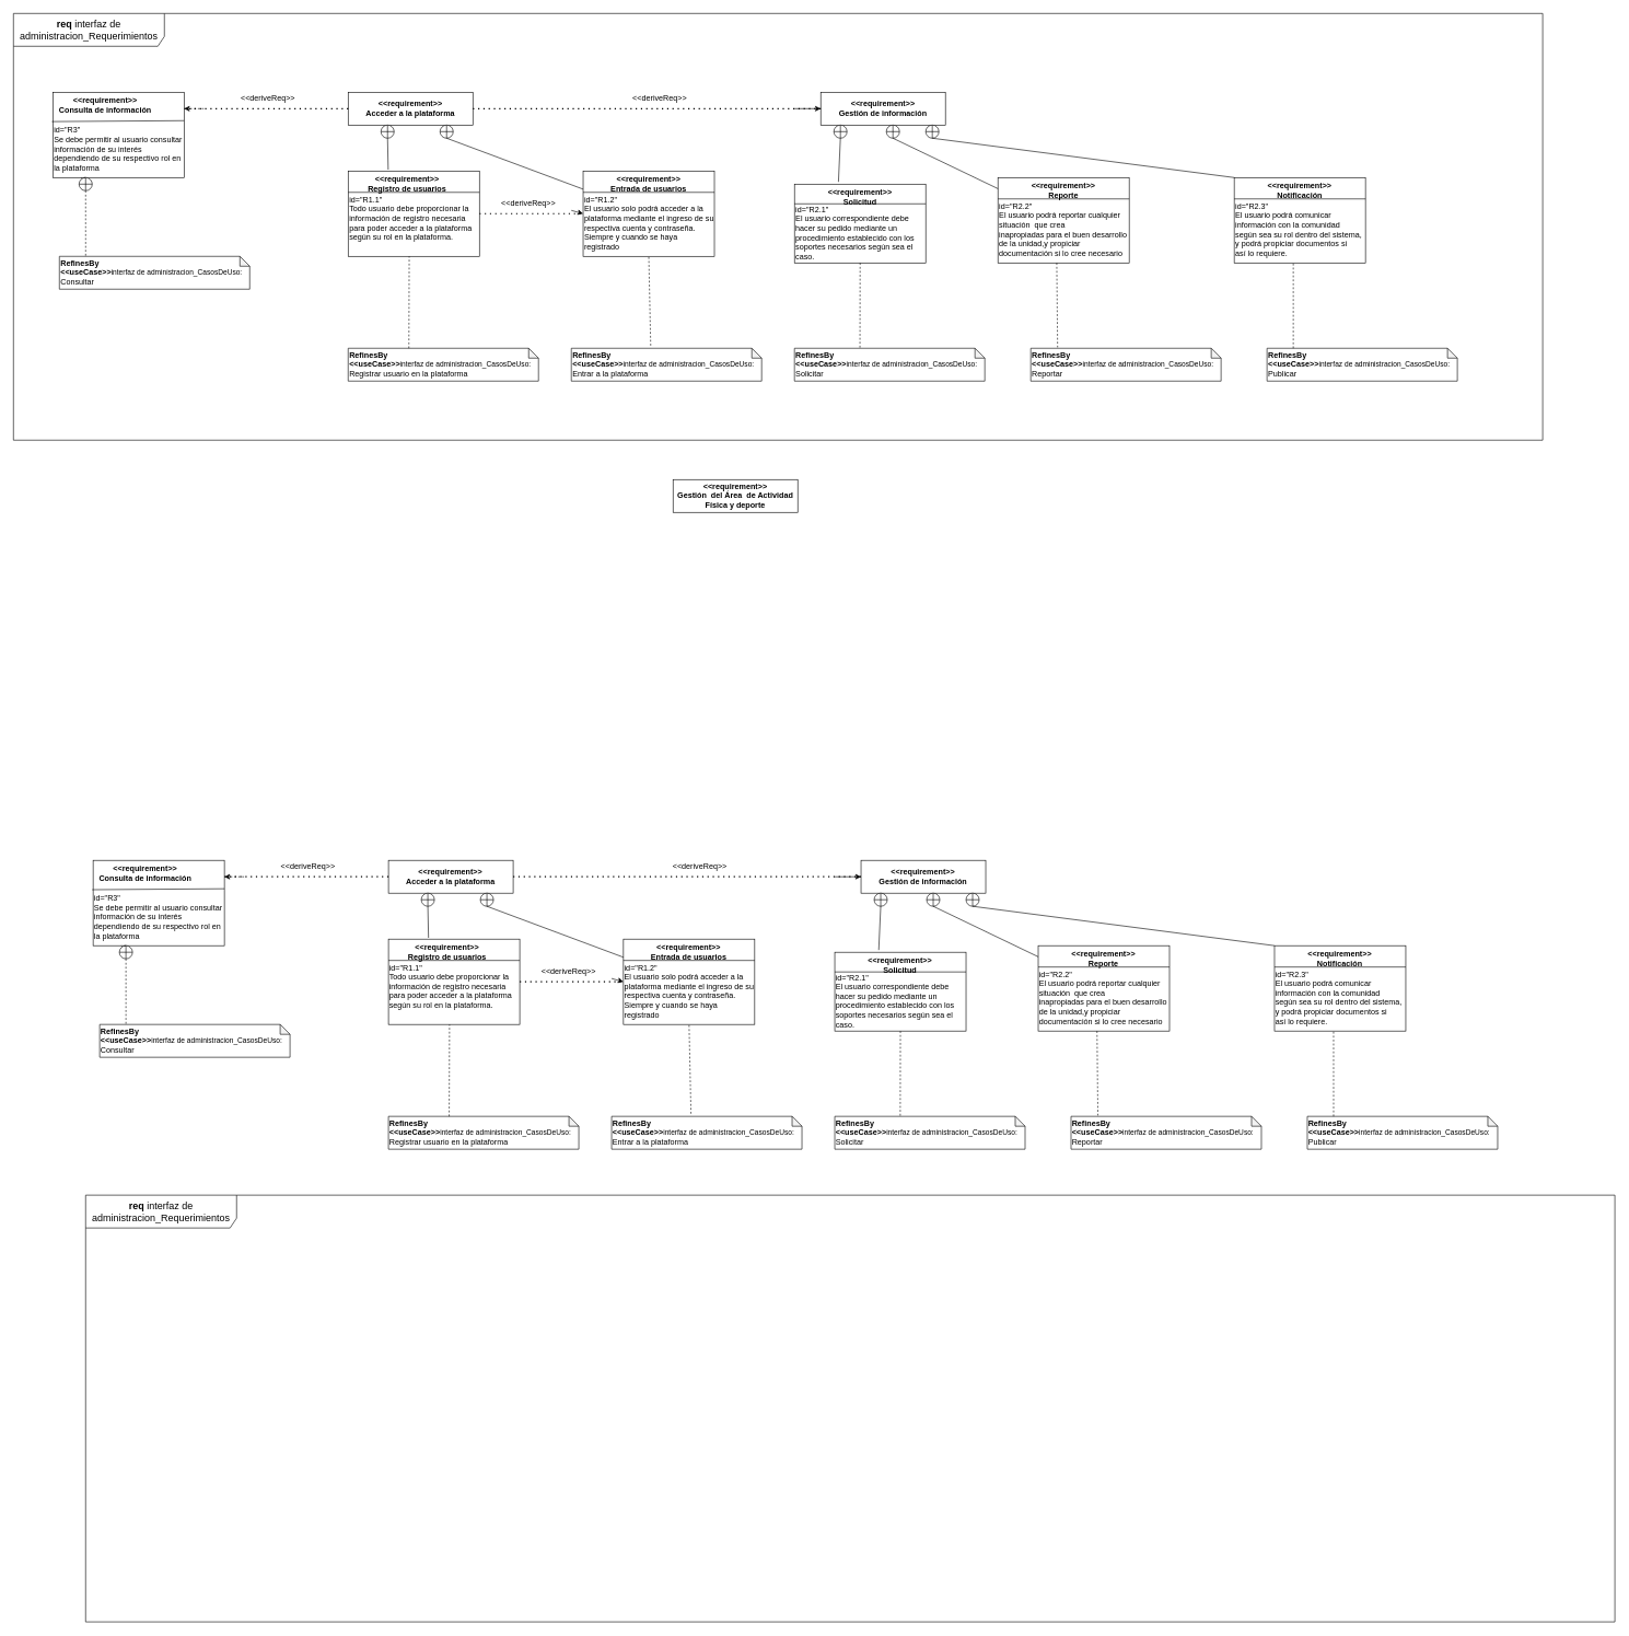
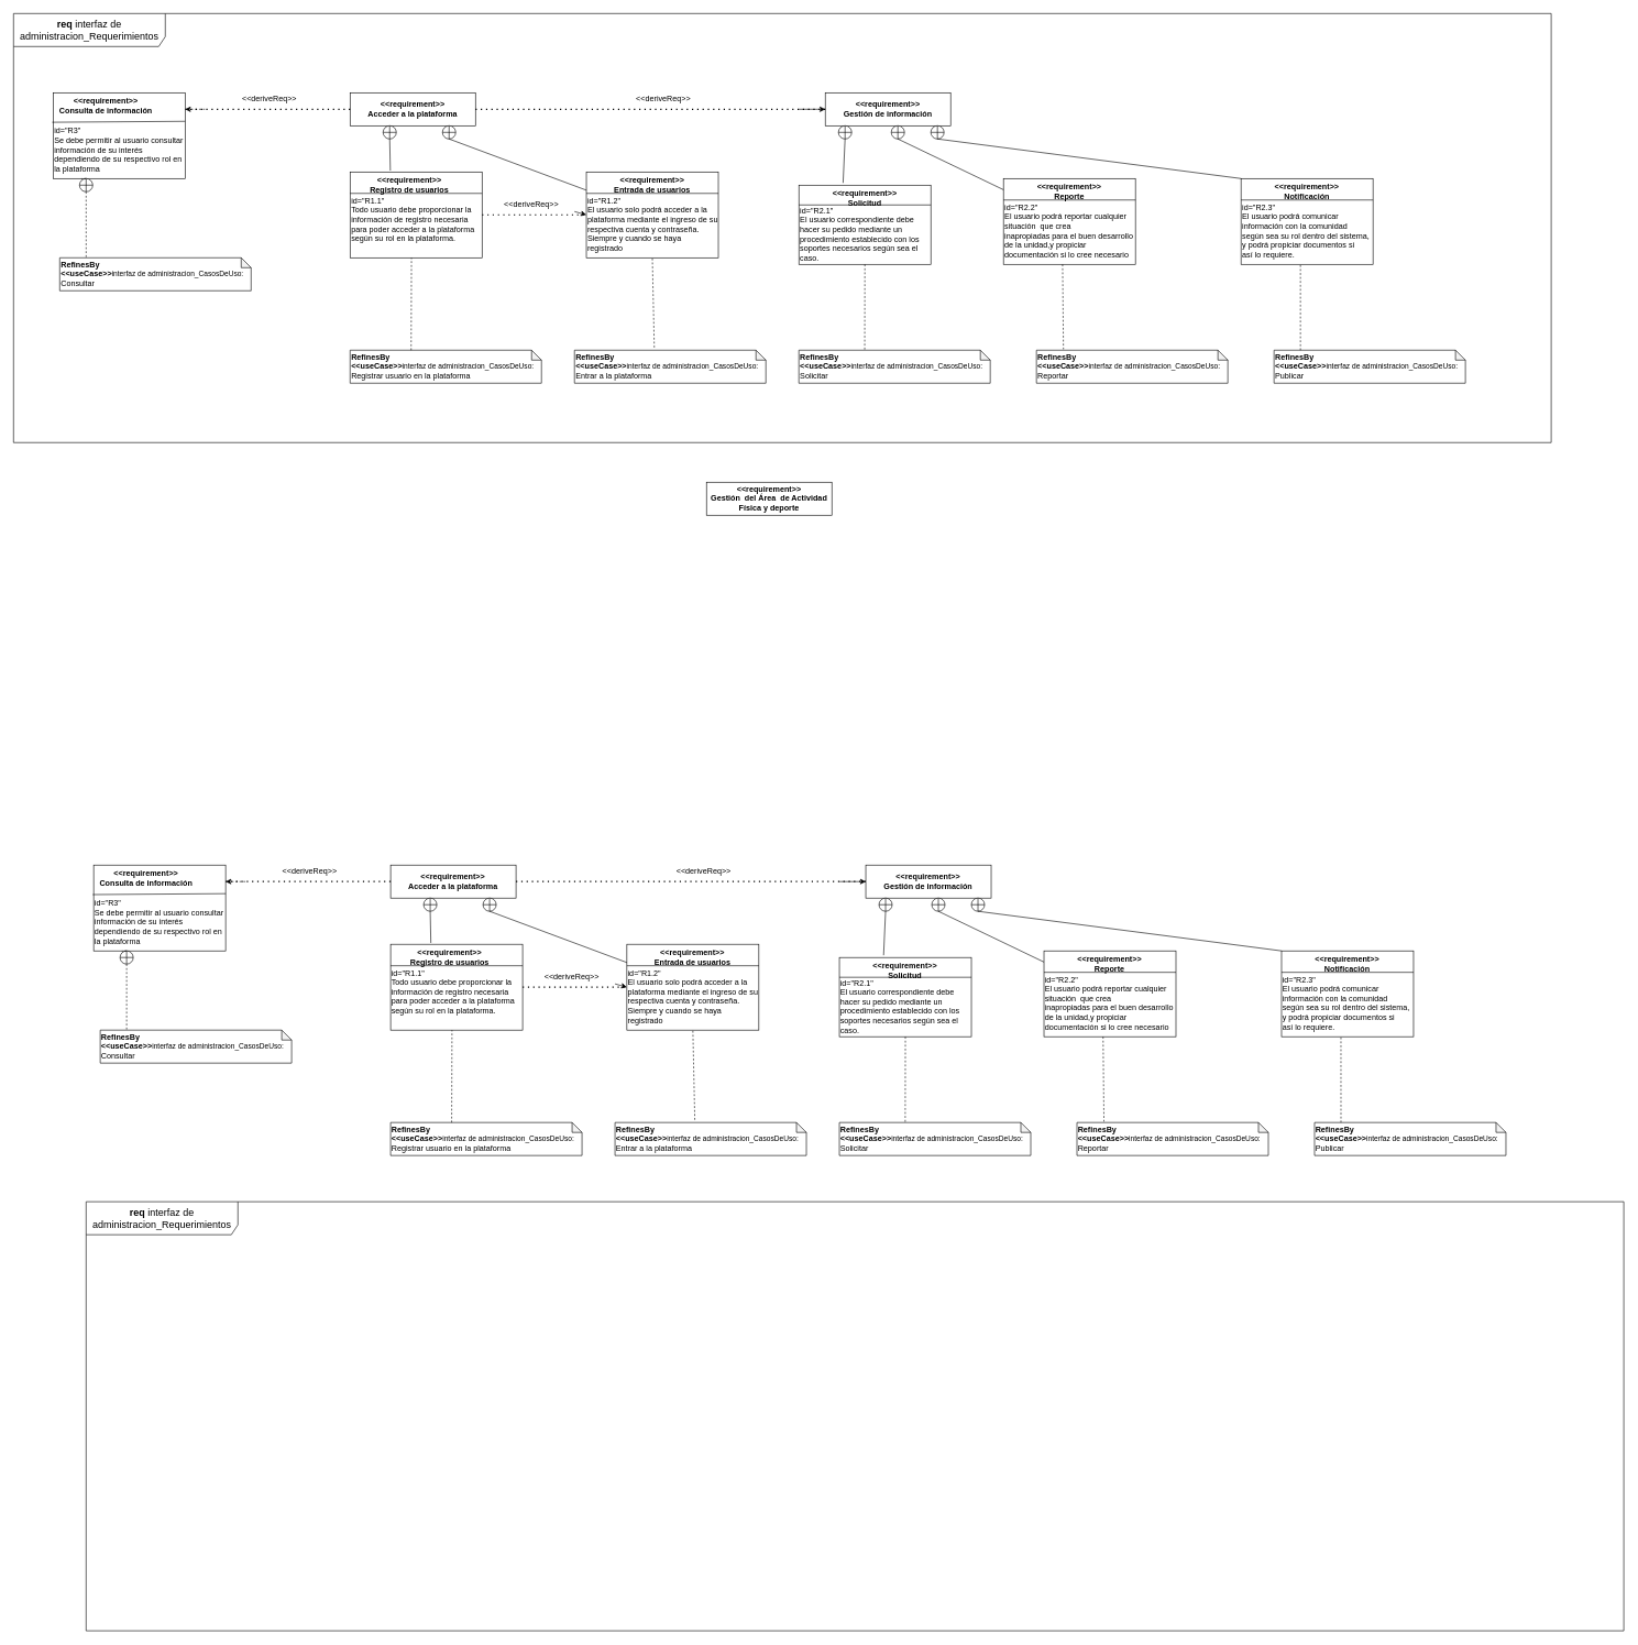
- <mxCell id="110" value="&lt;b&gt;&amp;lt;&amp;lt;requirement&amp;gt;&amp;gt;&lt;/b&gt;&lt;br&gt;&lt;b&gt;Gestión&amp;nbsp; del Área&amp;nbsp; de Actividad Física y deporte&lt;/b&gt;" style="rounded=0;whiteSpace=wrap;html=1;" vertex="1" parent="1"><mxGeometry x="1025" y="730" width="190" height="50" as="geometry" /></mxCell>
+ <mxCell id="110" value="&lt;b&gt;&amp;lt;&amp;lt;requirement&amp;gt;&amp;gt;&lt;/b&gt;&lt;br&gt;&lt;b&gt;Gestión&amp;nbsp; del Área&amp;nbsp; de Actividad Física y deporte&lt;/b&gt;" style="rounded=0;whiteSpace=wrap;html=1;" vertex="1" parent="1"><mxGeometry x="1070" y="730" width="190" height="50" as="geometry" /></mxCell>
